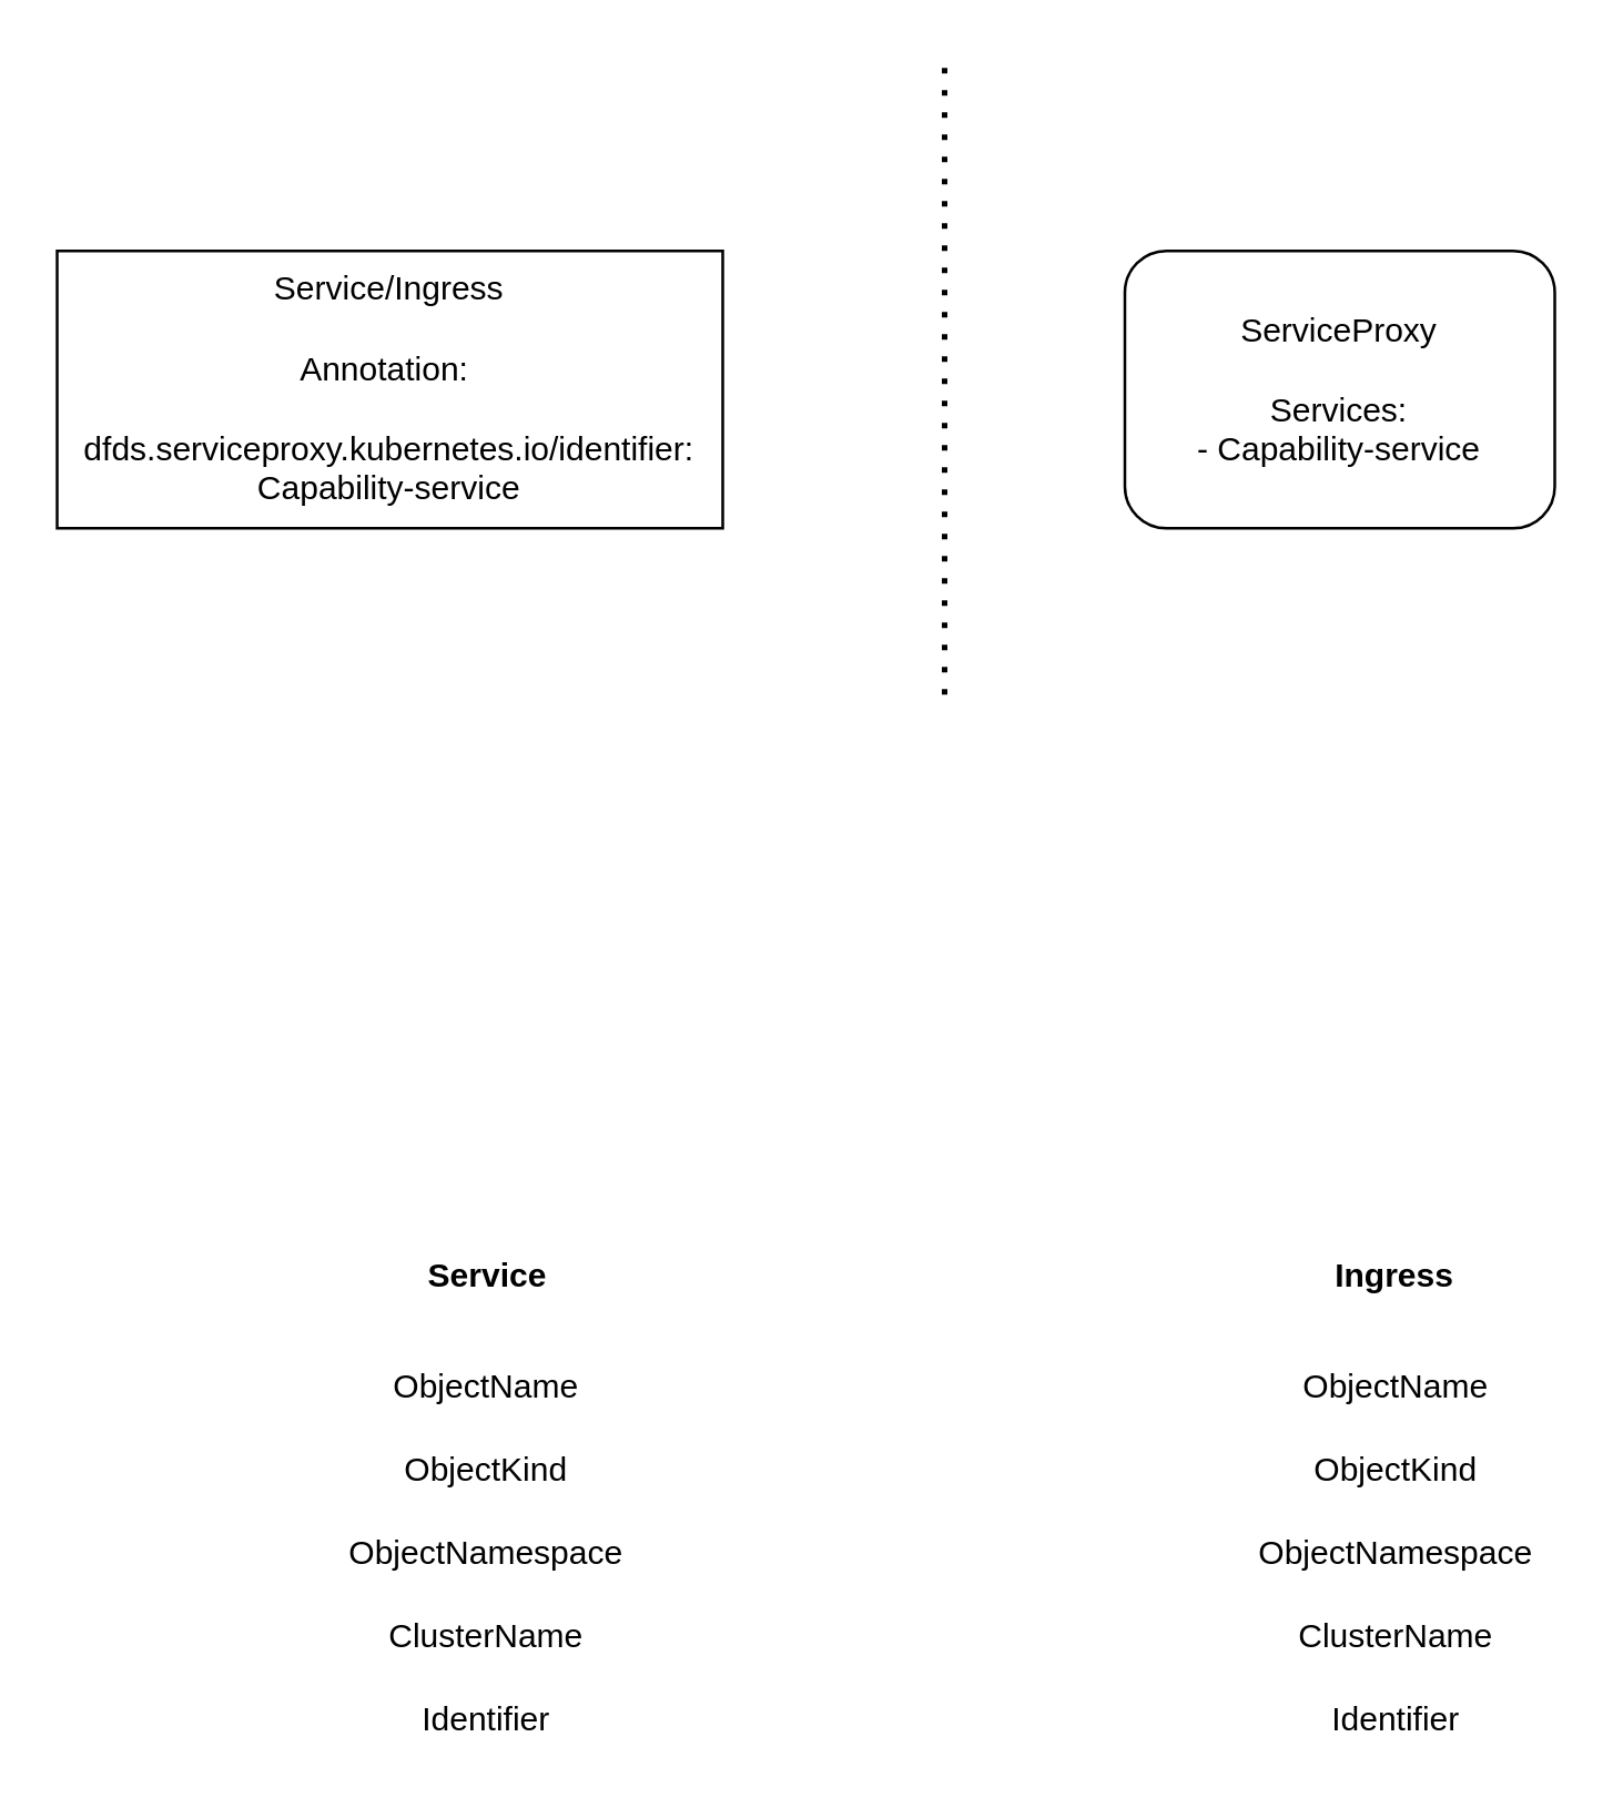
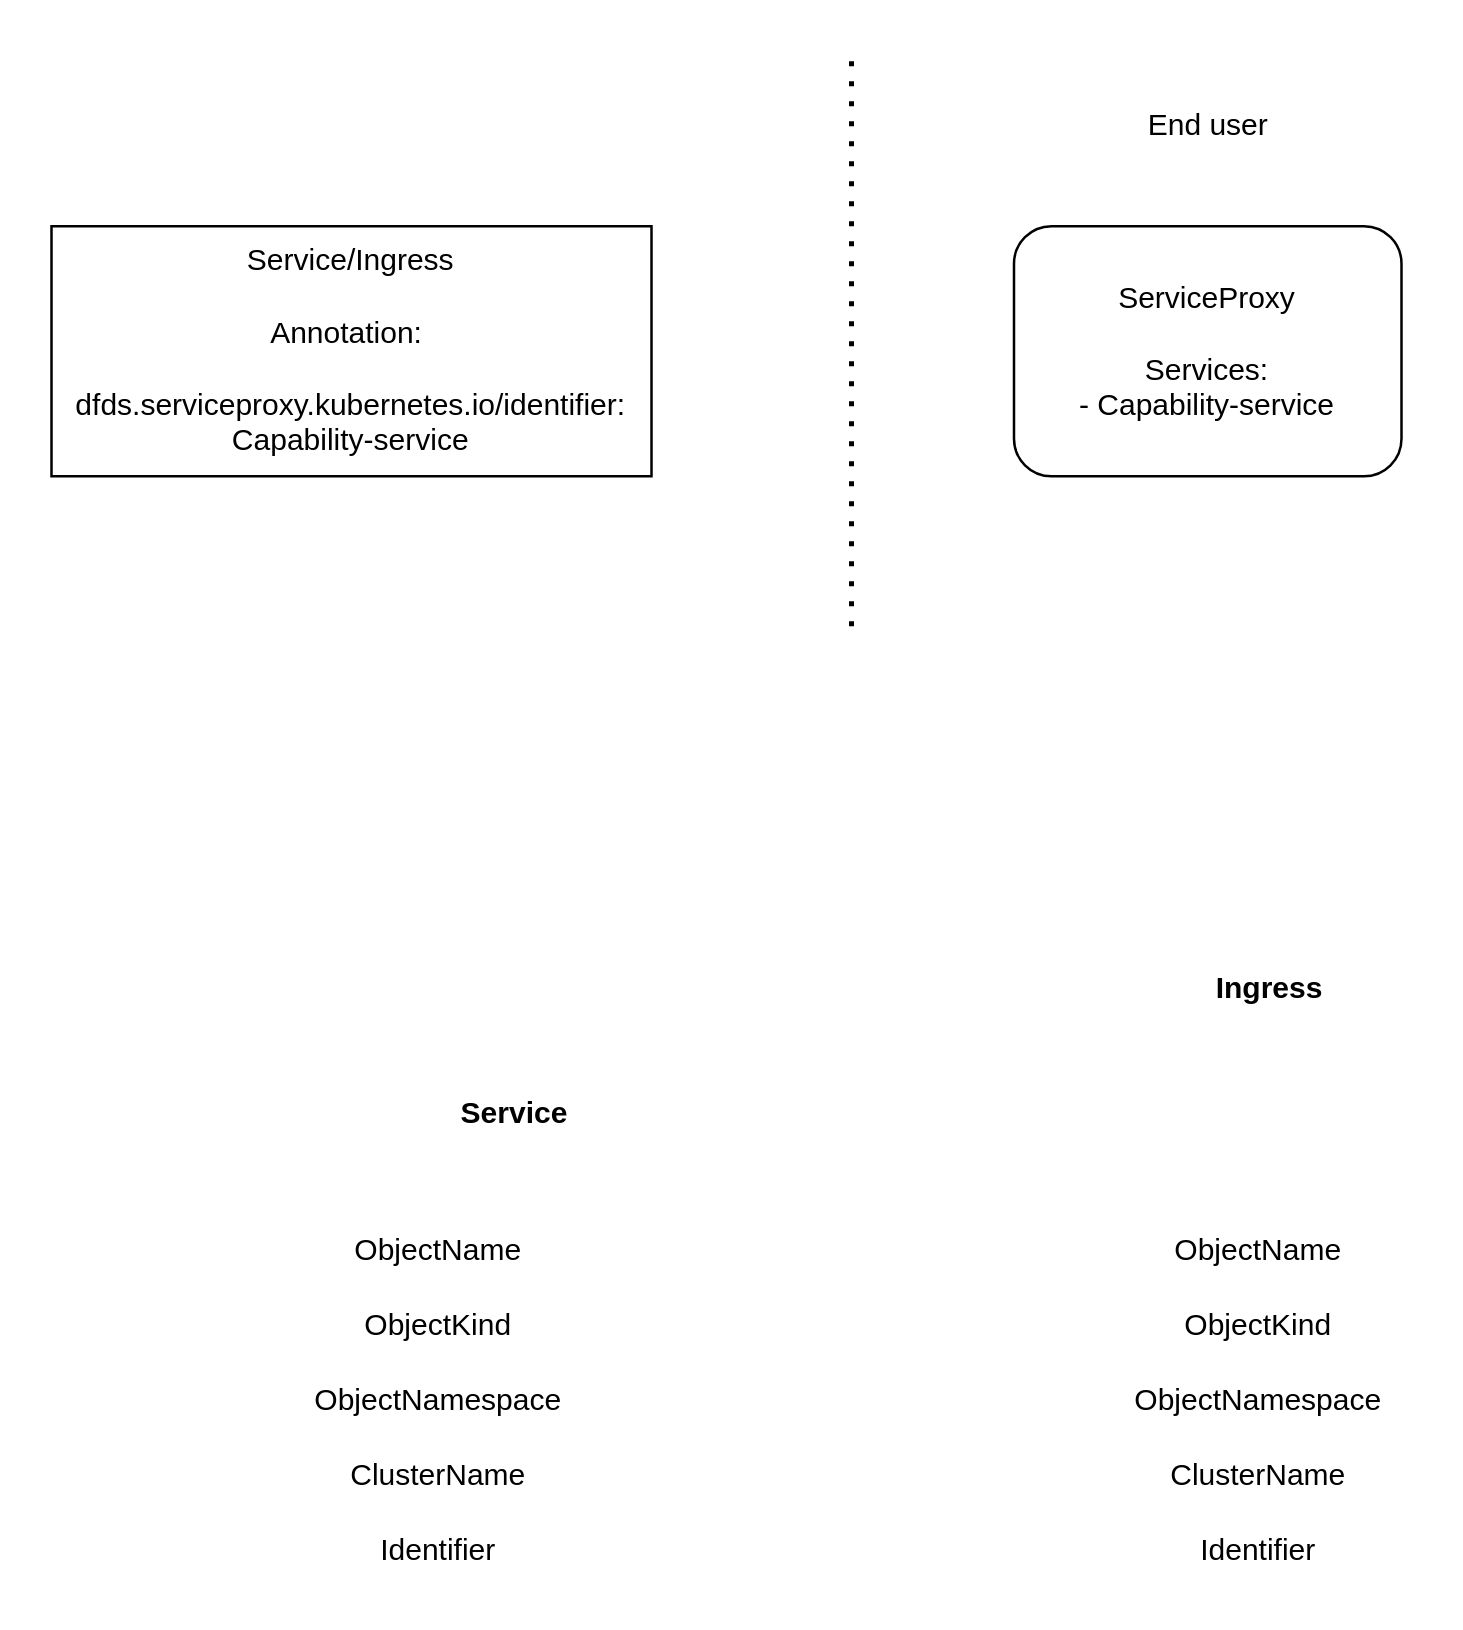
+ <mxCell id="4" value="End user" style="text;html=1;strokeColor=none;fillColor=none;align=center;verticalAlign=middle;whiteSpace=wrap;rounded=0;" vertex="1" parent="1"><mxGeometry x="402.5" y="40" width="160" height="20" as="geometry" /></mxCell>
- <mxCell id="8" value="&lt;b&gt;Service&lt;/b&gt;" style="text;html=1;strokeColor=none;fillColor=none;align=center;verticalAlign=middle;whiteSpace=wrap;rounded=0;" vertex="1" parent="1"><mxGeometry x="147.5" y="450" width="55" height="20" as="geometry" /></mxCell>
+ <mxCell id="8" value="&lt;b&gt;Service&lt;/b&gt;" style="text;html=1;strokeColor=none;fillColor=none;align=center;verticalAlign=middle;whiteSpace=wrap;rounded=0;" vertex="1" parent="1"><mxGeometry x="177.5" y="435" width="55" height="20" as="geometry" /></mxCell>
- <mxCell id="9" value="&lt;b&gt;Ingress&lt;/b&gt;" style="text;html=1;strokeColor=none;fillColor=none;align=center;verticalAlign=middle;whiteSpace=wrap;rounded=0;" vertex="1" parent="1"><mxGeometry x="475" y="450" width="55" height="20" as="geometry" /></mxCell>
+ <mxCell id="9" value="&lt;b&gt;Ingress&lt;/b&gt;" style="text;html=1;strokeColor=none;fillColor=none;align=center;verticalAlign=middle;whiteSpace=wrap;rounded=0;" vertex="1" parent="1"><mxGeometry x="480" y="385" width="55" height="20" as="geometry" /></mxCell>
